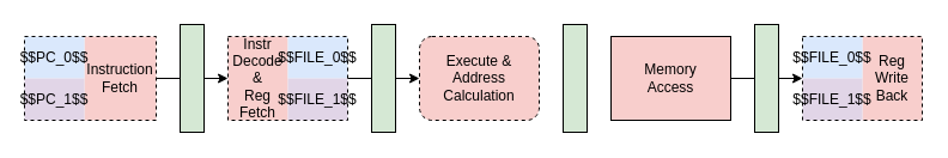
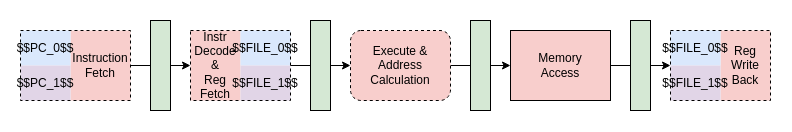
+ <mxCell id="7" style="edgeStyle=orthogonalEdgeStyle;rounded=0;orthogonalLoop=1;jettySize=auto;html=1;exitX=1;exitY=0.5;exitDx=0;exitDy=0;entryX=0;entryY=0.5;entryDx=0;entryDy=0;" edge="1" parent="1" source="8" target="12"><mxGeometry relative="1" as="geometry" /></mxCell>
